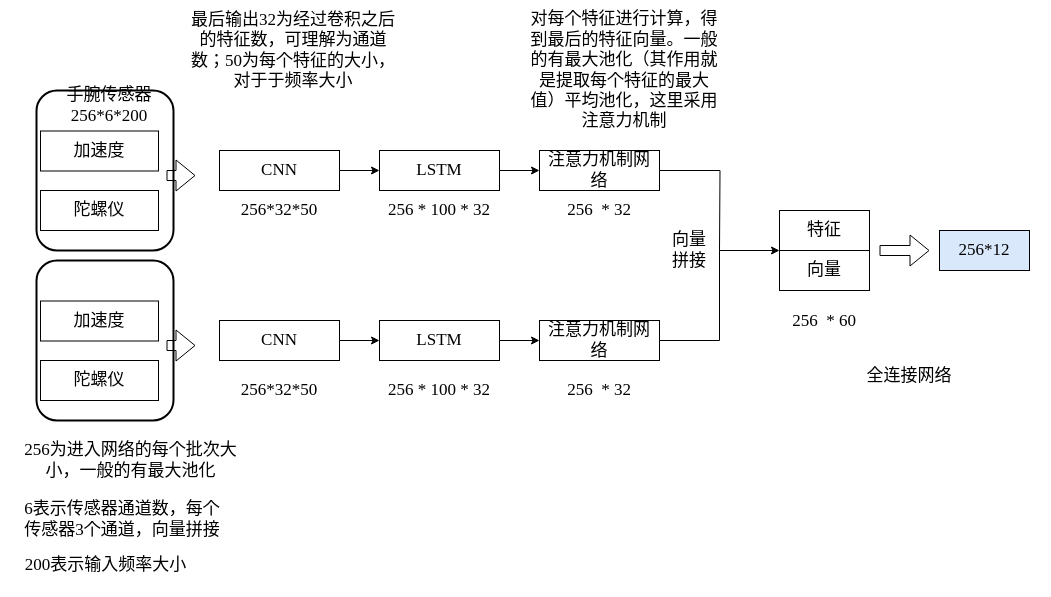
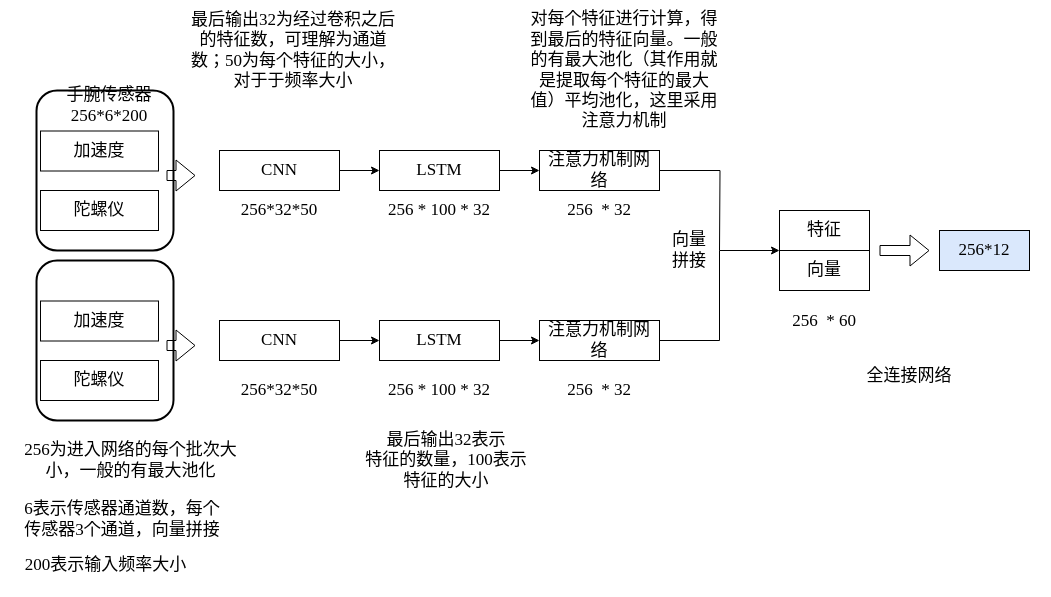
+ <mxCell id="40" value="最后输出32表示&lt;br&gt;特征的数量，100表示&lt;br&gt;特征的大小" style="text;html=1;strokeColor=none;fillColor=none;align=center;verticalAlign=middle;whiteSpace=wrap;rounded=0;fontFamily=Times New Roman;fontSize=17;" vertex="1" parent="1"><mxGeometry x="333" y="420" width="226" height="80" as="geometry" /></mxCell>
